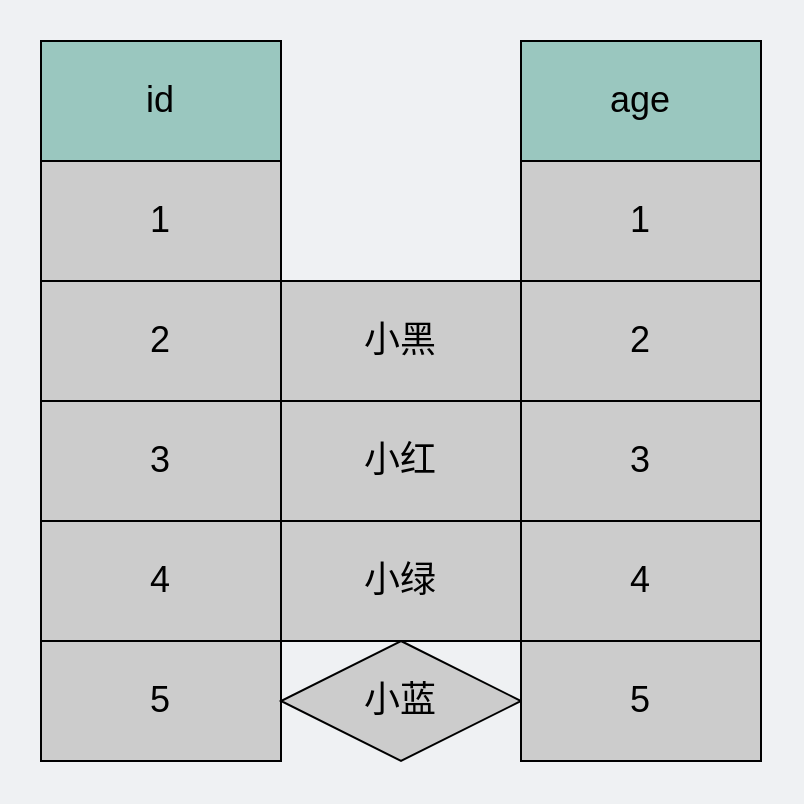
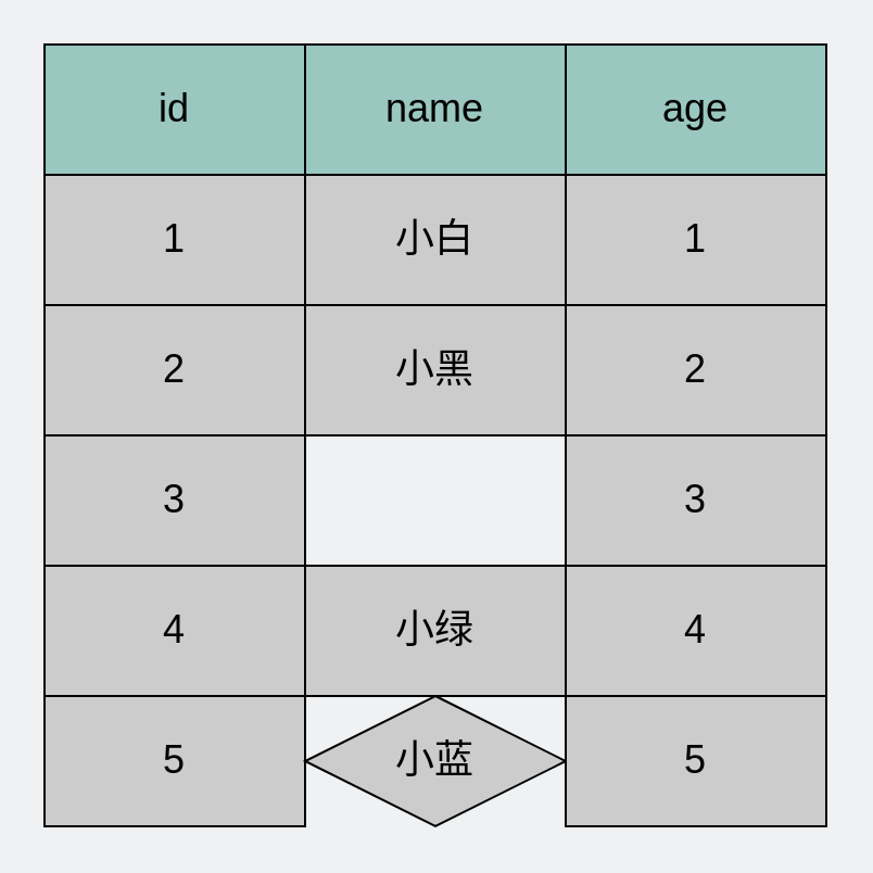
+ <mxCell id="9" value="name" style="rounded=0;whiteSpace=wrap;html=1;fillColor=#9AC7BF;gradientColor=none;fontSize=18;" parent="1" vertex="1"><mxGeometry x="140" y="20" width="120" height="60" as="geometry" /></mxCell>
+ <mxCell id="3" value="小白" style="rounded=0;whiteSpace=wrap;html=1;fillColor=#CCCCCC;gradientColor=none;fontSize=18;" parent="1" vertex="1"><mxGeometry x="140" y="80" width="120" height="60" as="geometry" /></mxCell>
- <mxCell id="12" value="小红" style="rounded=0;whiteSpace=wrap;html=1;fillColor=#CCCCCC;gradientColor=none;fontSize=18;" parent="1" vertex="1"><mxGeometry x="140" y="200" width="120" height="60" as="geometry" /></mxCell>
